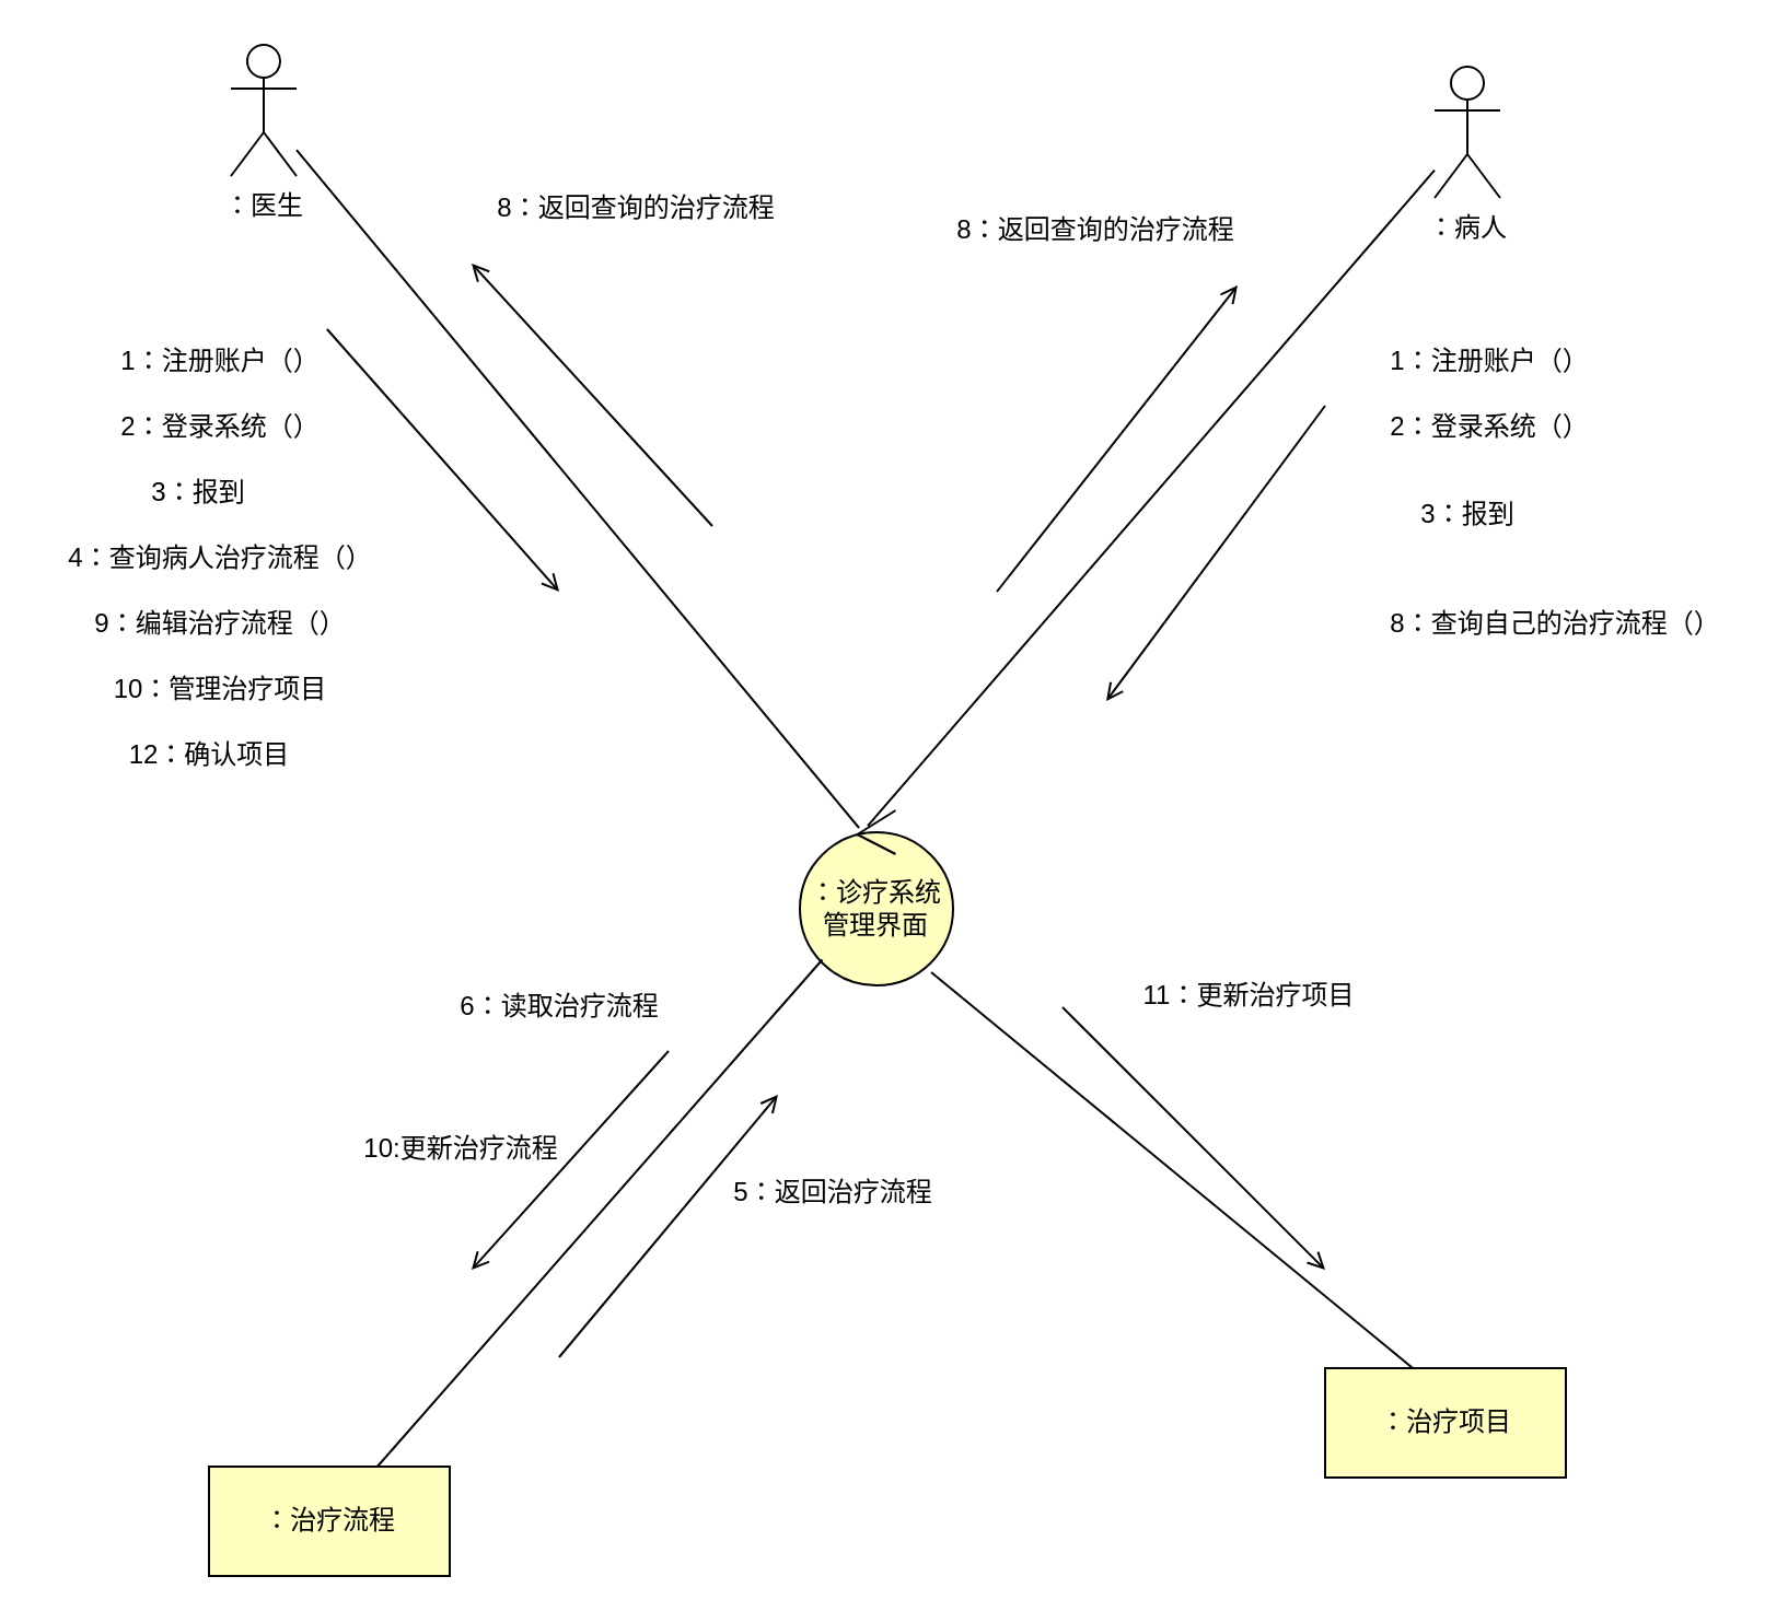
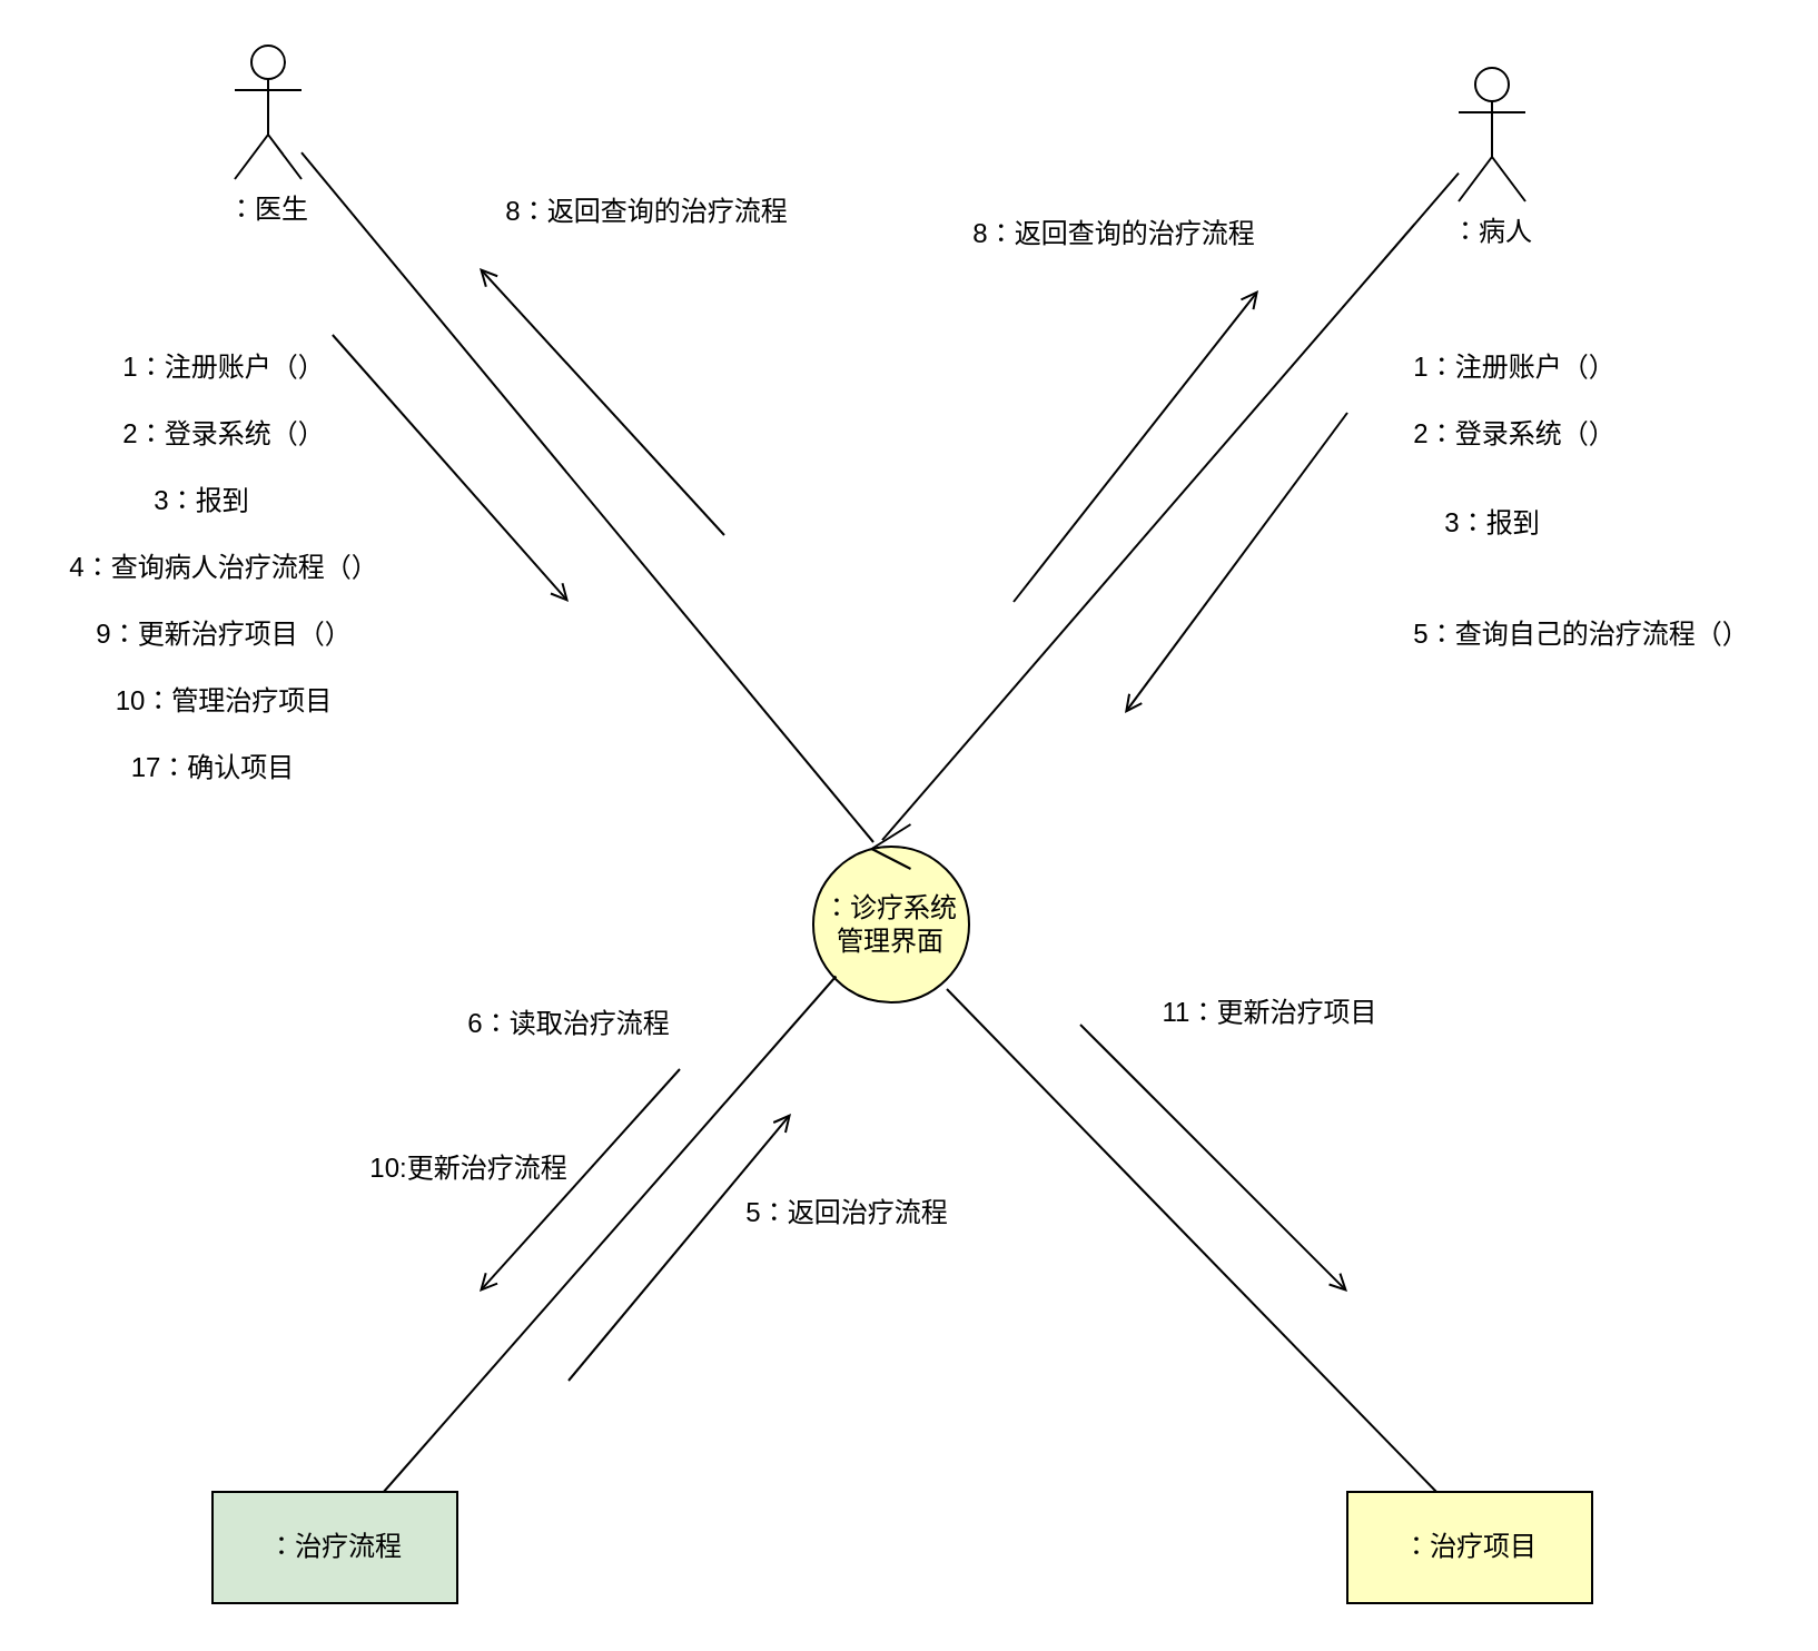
- <mxCell id="17" value="9：编辑治疗流程（）" style="text;html=1;align=center;verticalAlign=middle;resizable=0;points=[];autosize=1;strokeColor=none;fillColor=none;" parent="1" vertex="1"><mxGeometry x="30" y="270" width="140" height="30" as="geometry" /></mxCell>
+ <mxCell id="17" value="9：更新治疗项目（）" style="text;html=1;align=center;verticalAlign=middle;resizable=0;points=[];autosize=1;strokeColor=none;fillColor=none;" parent="1" vertex="1"><mxGeometry x="30" y="270" width="140" height="30" as="geometry" /></mxCell>
- <mxCell id="16" value="8：查询自己的治疗流程（）" style="text;html=1;align=center;verticalAlign=middle;resizable=0;points=[];autosize=1;strokeColor=none;fillColor=none;" parent="1" vertex="1"><mxGeometry x="625" y="270" width="170" height="30" as="geometry" /></mxCell>
+ <mxCell id="16" value="5：查询自己的治疗流程（）" style="text;html=1;align=center;verticalAlign=middle;resizable=0;points=[];autosize=1;strokeColor=none;fillColor=none;" parent="1" vertex="1"><mxGeometry x="625" y="270" width="170" height="30" as="geometry" /></mxCell>
- <mxCell id="34" value="12：确认项目" style="text;html=1;align=center;verticalAlign=middle;resizable=0;points=[];autosize=1;strokeColor=none;fillColor=none;" parent="1" vertex="1"><mxGeometry x="45" y="330" width="100" height="30" as="geometry" /></mxCell>
+ <mxCell id="34" value="17：确认项目" style="text;html=1;align=center;verticalAlign=middle;resizable=0;points=[];autosize=1;strokeColor=none;fillColor=none;" parent="1" vertex="1"><mxGeometry x="45" y="330" width="100" height="30" as="geometry" /></mxCell>
- <mxCell id="29" value="&lt;font color=&quot;#000000&quot;&gt;：治疗项目&lt;/font&gt;" style="html=1;fillColor=#FFFFC0;" parent="1" vertex="1"><mxGeometry x="605" y="625" width="110" height="50" as="geometry" /></mxCell>
+ <mxCell id="29" value="&lt;font color=&quot;#000000&quot;&gt;：治疗项目&lt;/font&gt;" style="html=1;fillColor=#FFFFC0;" parent="1" vertex="1"><mxGeometry x="605" y="670" width="110" height="50" as="geometry" /></mxCell>
- <mxCell id="18" value="&lt;font color=&quot;#000000&quot;&gt;：治疗流程&lt;/font&gt;" style="html=1;fillColor=#FFFFC0;" parent="1" vertex="1"><mxGeometry x="95" y="670" width="110" height="50" as="geometry" /></mxCell>
+ <mxCell id="18" value="&lt;font color=&quot;#000000&quot;&gt;：治疗流程&lt;/font&gt;" style="html=1;fillColor=#d5e8d4;" parent="1" vertex="1"><mxGeometry x="95" y="670" width="110" height="50" as="geometry" /></mxCell>
